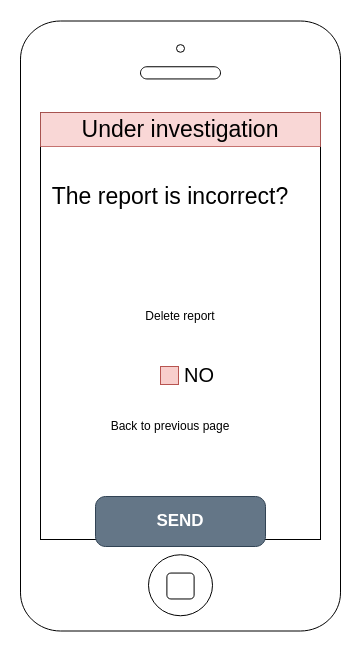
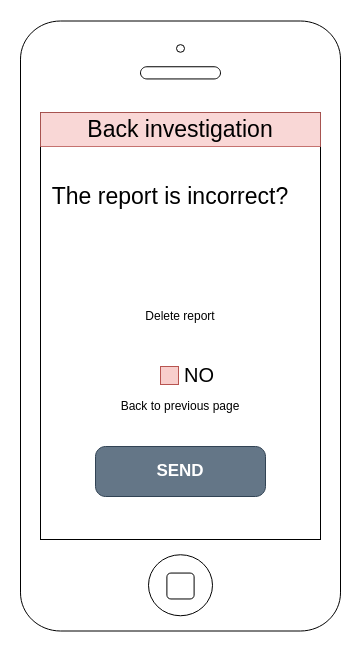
- <mxCell id="3" value="Under investigation" style="text;html=1;strokeColor=#b85450;fillColor=#f8cecc;align=center;verticalAlign=middle;whiteSpace=wrap;rounded=0;fontSize=23;opacity=80;" parent="1" vertex="1"><mxGeometry x="40" y="112" width="280" height="34" as="geometry" /></mxCell>
+ <mxCell id="3" value="Back investigation" style="text;html=1;strokeColor=#b85450;fillColor=#f8cecc;align=center;verticalAlign=middle;whiteSpace=wrap;rounded=0;fontSize=23;opacity=80;" parent="1" vertex="1"><mxGeometry x="40" y="112" width="280" height="34" as="geometry" /></mxCell>
- <mxCell id="8" value="Back to previous page" style="text;html=1;strokeColor=none;fillColor=none;align=center;verticalAlign=middle;whiteSpace=wrap;rounded=0;" vertex="1" parent="1"><mxGeometry x="30" y="416" width="280" height="20" as="geometry" /></mxCell>
+ <mxCell id="8" value="Back to previous page" style="text;html=1;strokeColor=none;fillColor=none;align=center;verticalAlign=middle;whiteSpace=wrap;rounded=0;" vertex="1" parent="1"><mxGeometry x="40" y="396" width="280" height="20" as="geometry" /></mxCell>
- <mxCell id="6" value="SEND" style="strokeWidth=1;shadow=0;dashed=0;align=center;html=1;shape=mxgraph.mockup.buttons.button;strokeColor=#314354;mainText=;buttonStyle=round;fontSize=17;fontStyle=1;fillColor=#647687;whiteSpace=wrap;fontColor=#ffffff;" parent="1" vertex="1"><mxGeometry x="95" y="496" width="170" height="50" as="geometry" /></mxCell>
+ <mxCell id="6" value="SEND" style="strokeWidth=1;shadow=0;dashed=0;align=center;html=1;shape=mxgraph.mockup.buttons.button;strokeColor=#314354;mainText=;buttonStyle=round;fontSize=17;fontStyle=1;fillColor=#647687;whiteSpace=wrap;fontColor=#ffffff;" parent="1" vertex="1"><mxGeometry x="95" y="446" width="170" height="50" as="geometry" /></mxCell>
